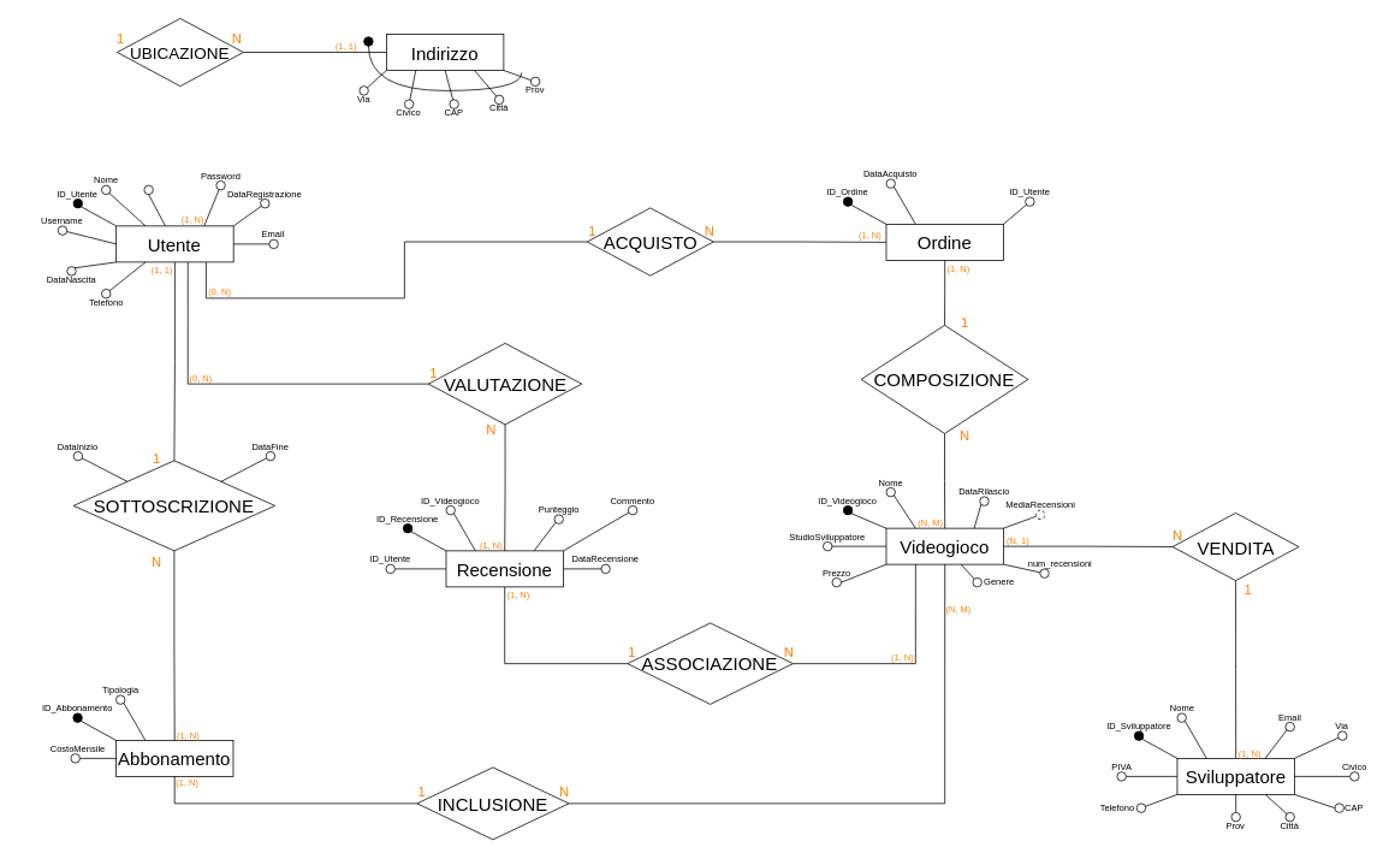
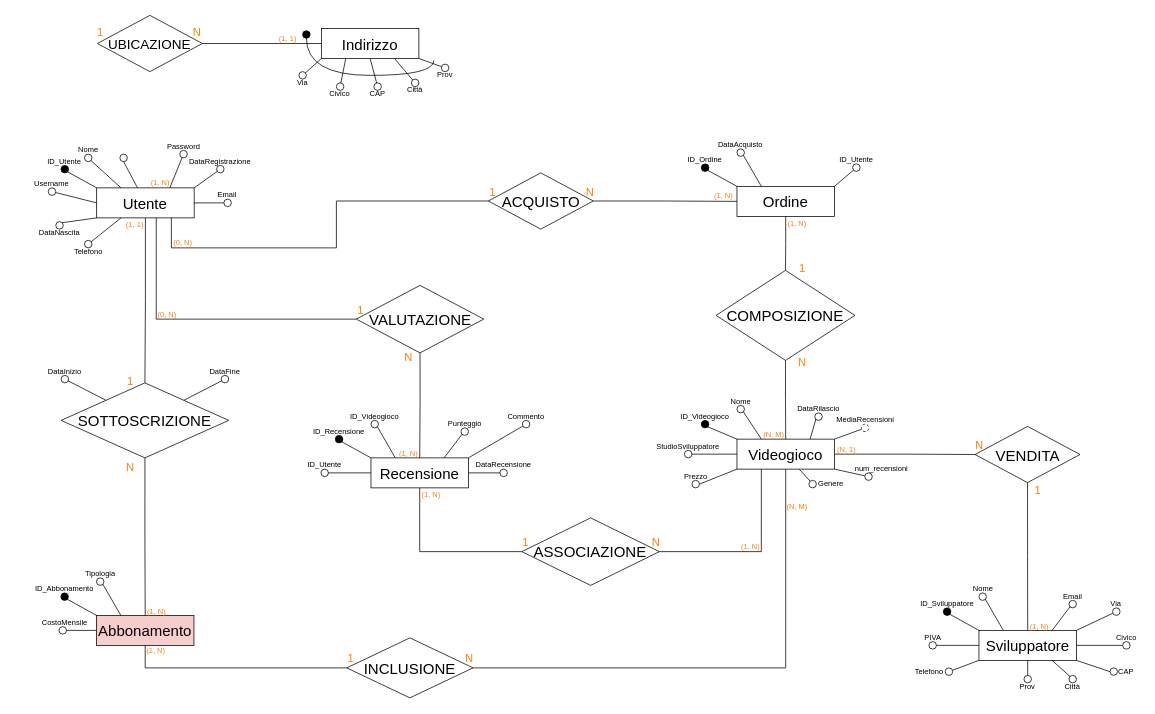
- <mxCell id="68" value="Abbonamento" style="whiteSpace=wrap;html=1;align=center;hachureGap=4;fontFamily=Helvetica;fontSize=20;rounded=0;" parent="67" vertex="1"><mxGeometry x="108.12" y="70" width="130" height="40" as="geometry" /></mxCell>
+ <mxCell id="68" value="Abbonamento" style="whiteSpace=wrap;html=1;align=center;hachureGap=4;fontFamily=Helvetica;fontSize=20;rounded=0;fillColor=#f8cecc;" parent="67" vertex="1"><mxGeometry x="108.12" y="70" width="130" height="40" as="geometry" /></mxCell>
